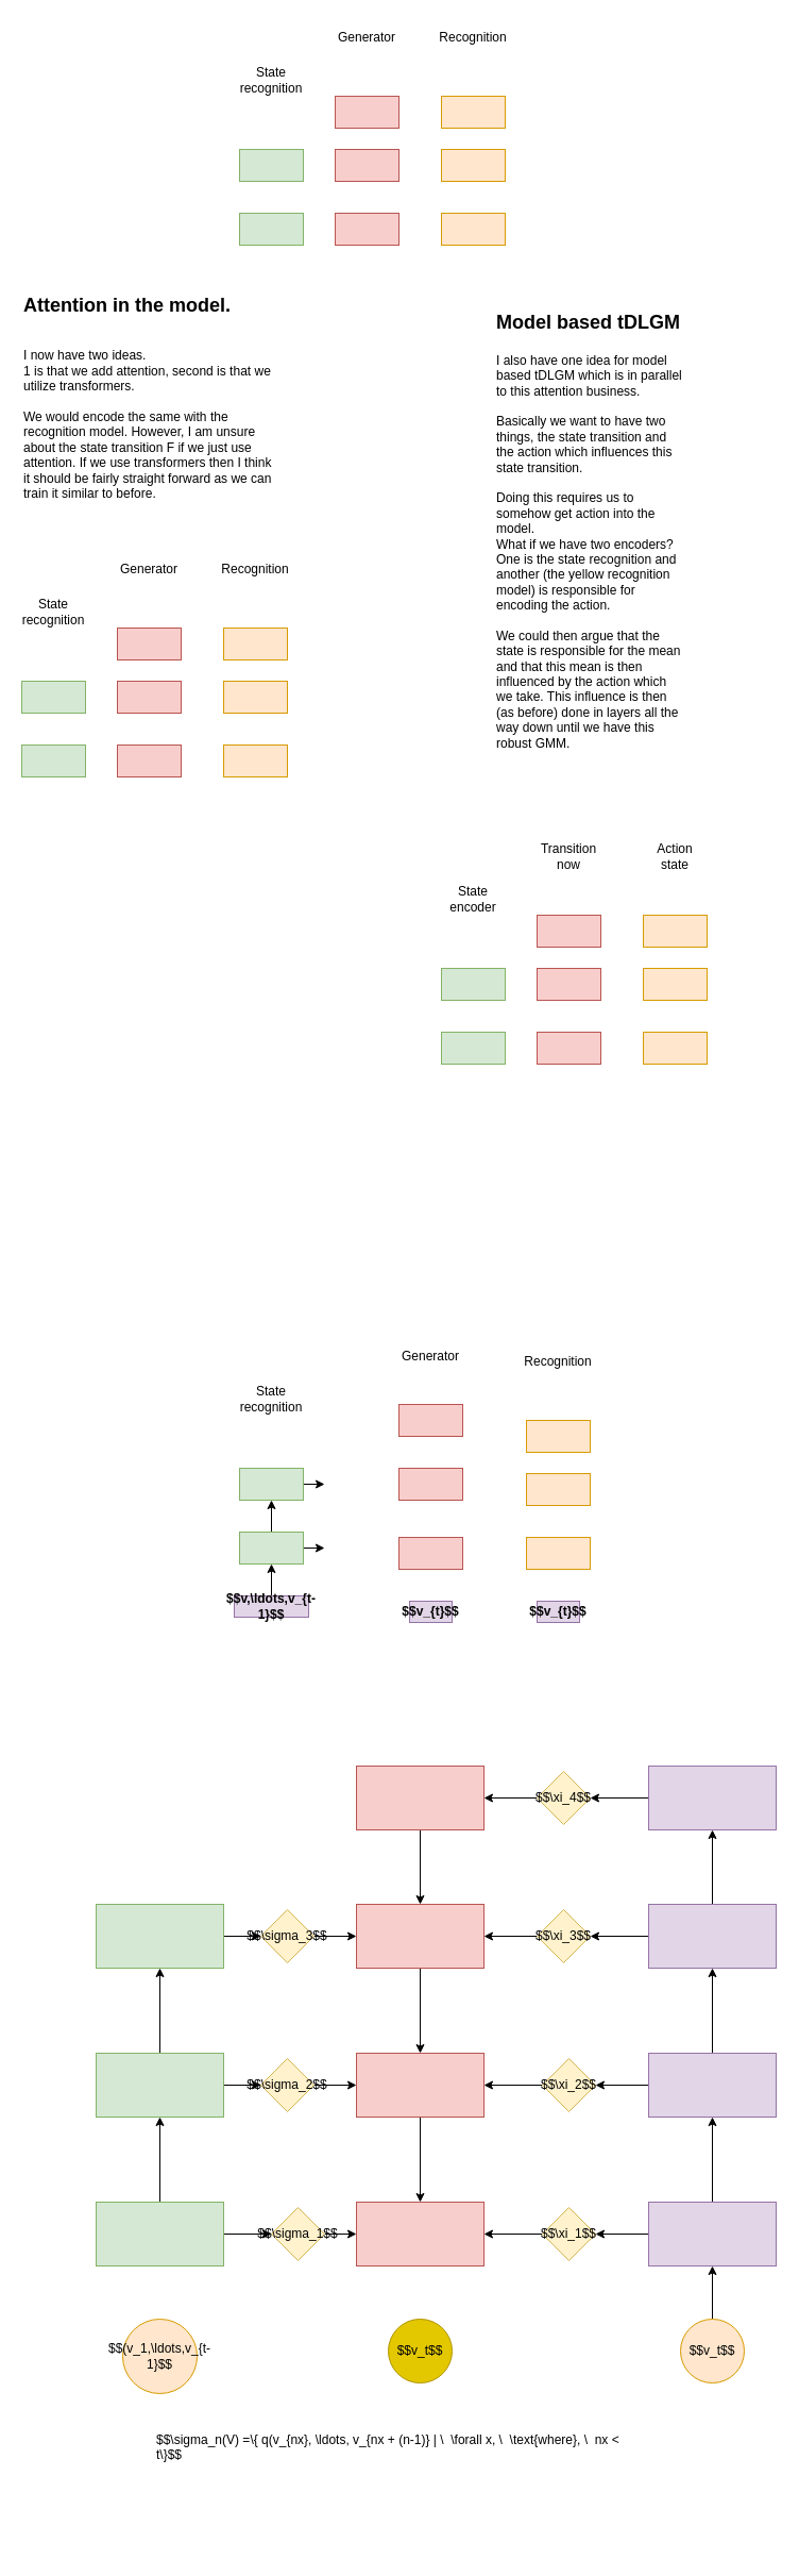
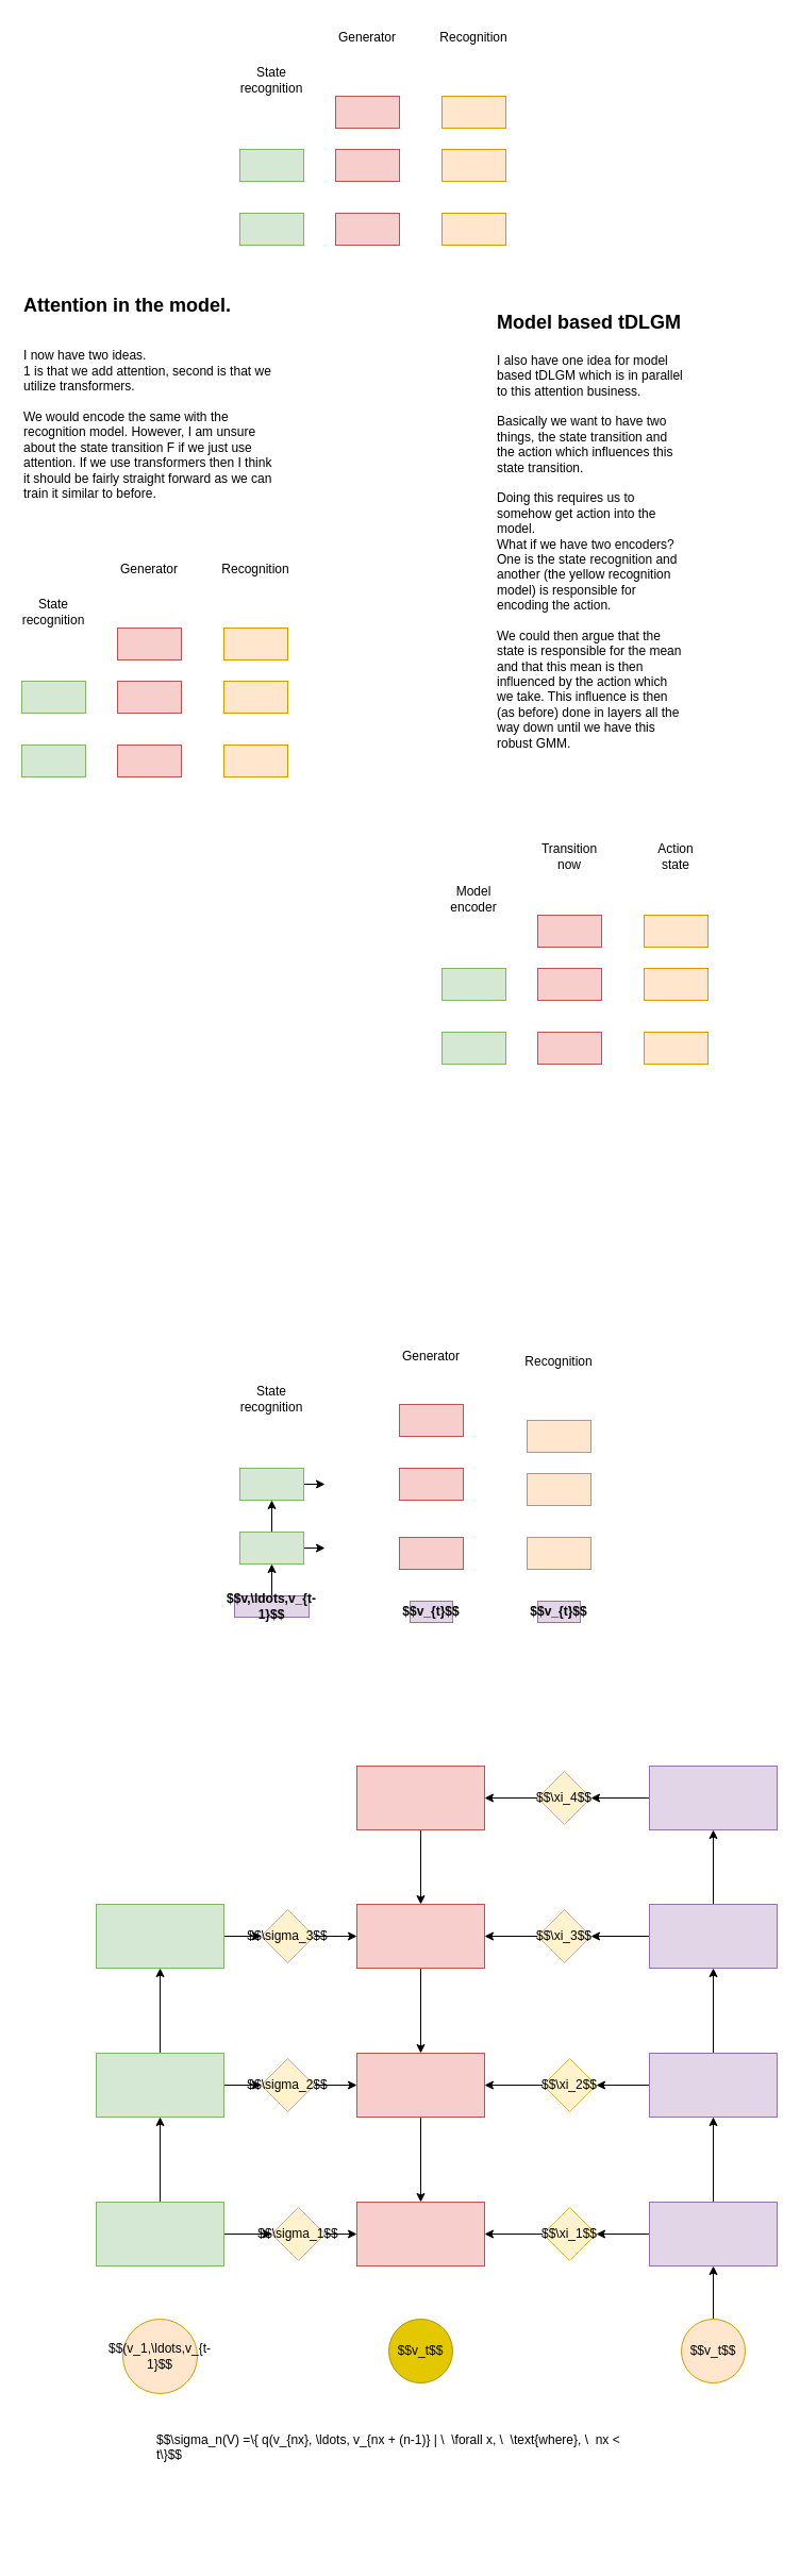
- <mxCell id="32" value="State encoder" style="text;html=1;align=center;verticalAlign=middle;whiteSpace=wrap;rounded=0;" parent="1" vertex="1"><mxGeometry x="415" y="830" width="60" height="30" as="geometry" /></mxCell>
+ <mxCell id="32" value="Model encoder" style="text;html=1;align=center;verticalAlign=middle;whiteSpace=wrap;rounded=0;" parent="1" vertex="1"><mxGeometry x="415" y="830" width="60" height="30" as="geometry" /></mxCell>
